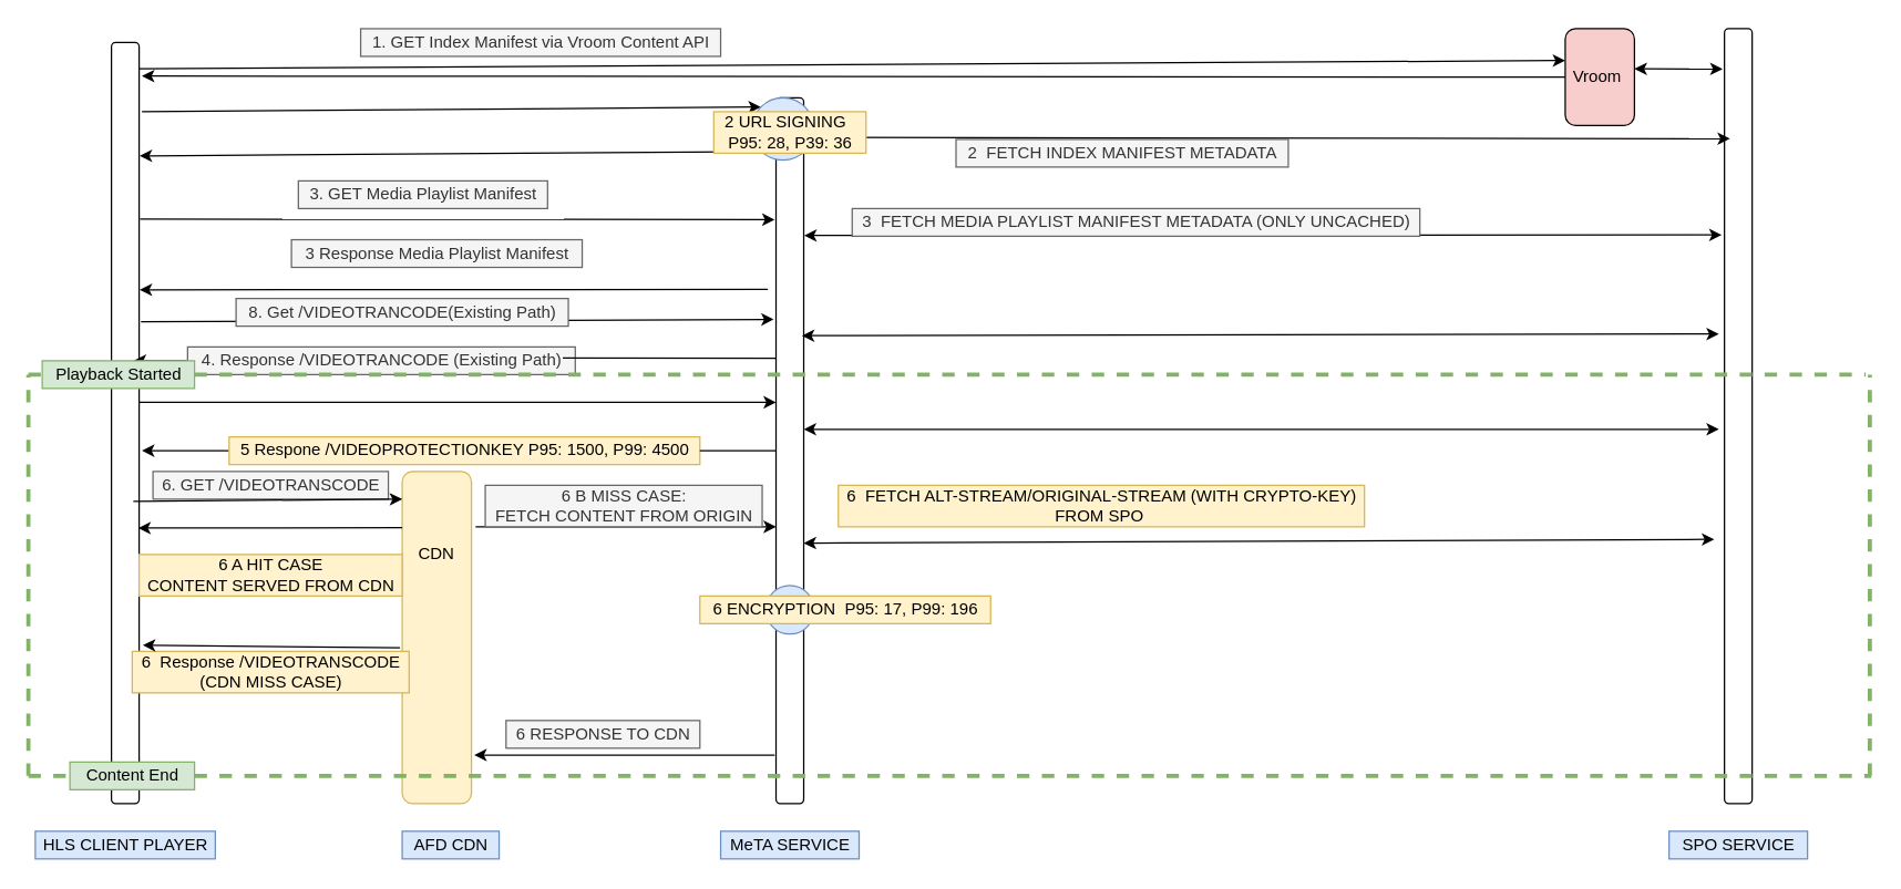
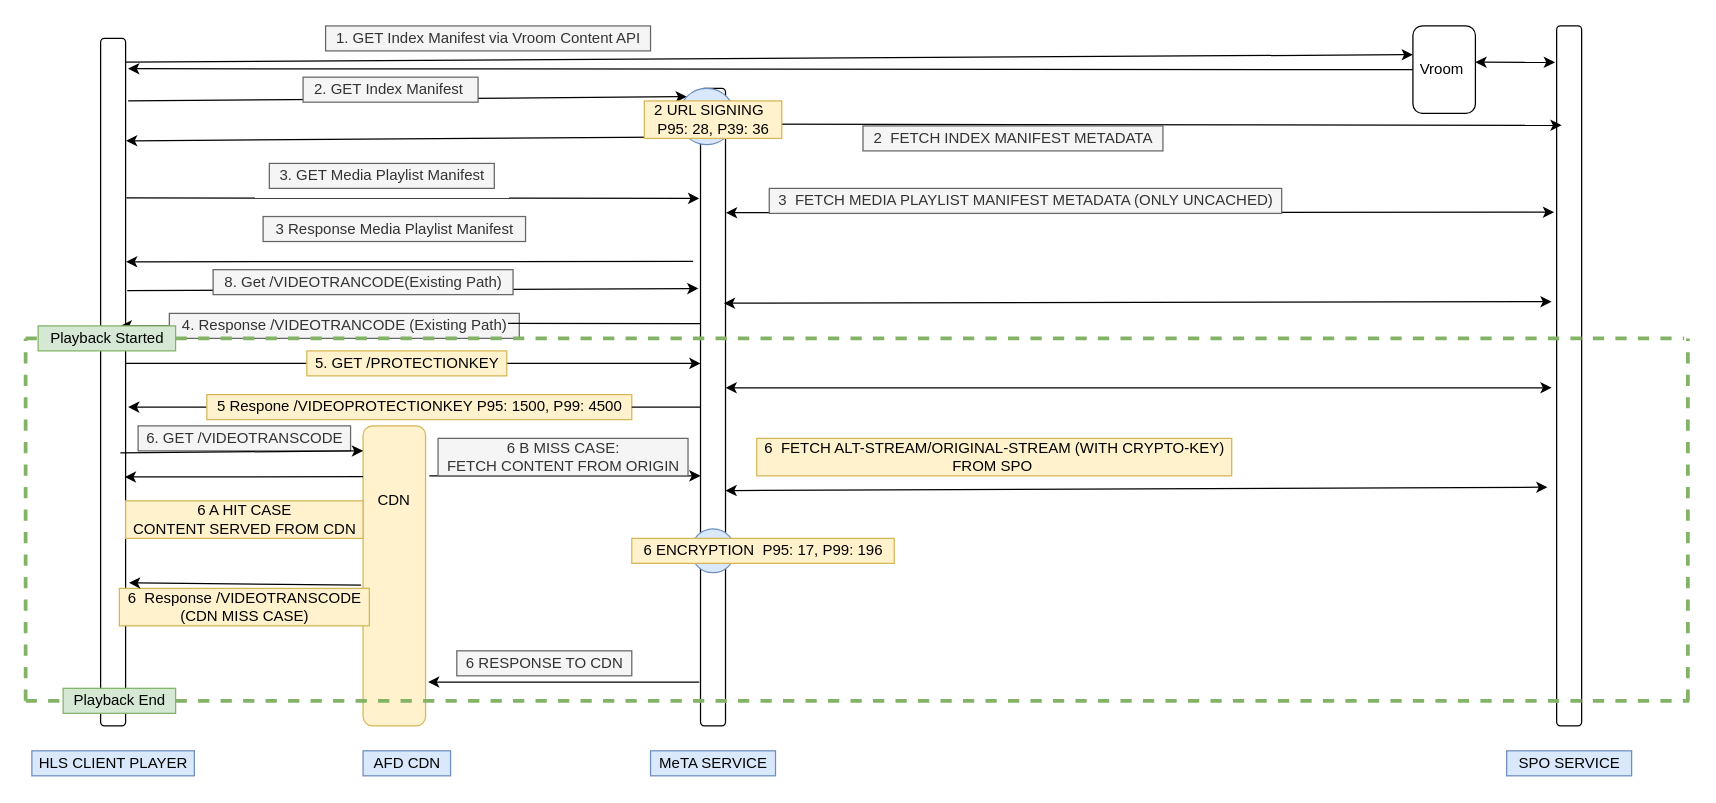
- <mxCell id="55" value="Vroom&amp;nbsp;" style="rounded=1;whiteSpace=wrap;html=1;fillColor=#f8cecc;" parent="1" vertex="1"><mxGeometry x="1130" y="20" width="50" height="70" as="geometry" /></mxCell>
+ <mxCell id="55" value="Vroom&amp;nbsp;" style="rounded=1;whiteSpace=wrap;html=1;" parent="1" vertex="1"><mxGeometry x="1130" y="20" width="50" height="70" as="geometry" /></mxCell>
+ <mxCell id="6" value="2. GET Index Manifest&amp;nbsp;" style="text;html=1;align=center;verticalAlign=middle;resizable=0;points=[];autosize=1;fillColor=#f5f5f5;strokeColor=#666666;fontColor=#333333;" parent="1" vertex="1"><mxGeometry x="242" y="61" width="140" height="20" as="geometry" /></mxCell>
+ <mxCell id="15" value="5. GET /PROTECTIONKEY" style="text;html=1;align=center;verticalAlign=middle;resizable=0;points=[];autosize=1;fillColor=#fff2cc;strokeColor=#d6b656;" parent="1" vertex="1"><mxGeometry x="245" y="280" width="160" height="20" as="geometry" /></mxCell>
- <mxCell id="52" value="Content End" style="text;html=1;align=center;verticalAlign=middle;resizable=0;points=[];autosize=1;fillColor=#d5e8d4;strokeColor=#82b366;" parent="1" vertex="1"><mxGeometry x="50" y="550" width="90" height="20" as="geometry" /></mxCell>
+ <mxCell id="52" value="Playback End" style="text;html=1;align=center;verticalAlign=middle;resizable=0;points=[];autosize=1;fillColor=#d5e8d4;strokeColor=#82b366;" parent="1" vertex="1"><mxGeometry x="50" y="550" width="90" height="20" as="geometry" /></mxCell>
